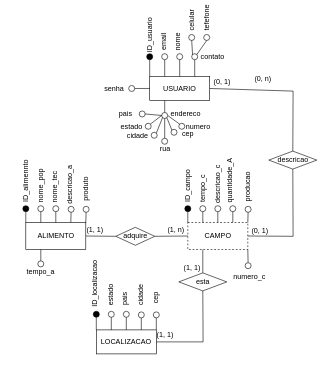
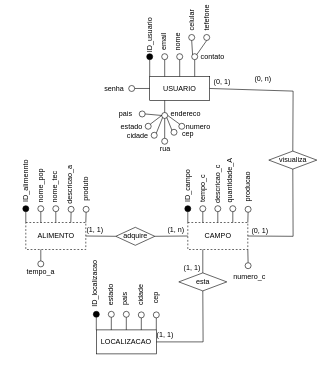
- <mxCell id="6" value="descricao" style="rhombus;whiteSpace=wrap;html=1;" parent="1" vertex="1"><mxGeometry x="447.5" y="251" width="80" height="30" as="geometry" /></mxCell>
+ <mxCell id="6" value="visualiza" style="rhombus;whiteSpace=wrap;html=1;" parent="1" vertex="1"><mxGeometry x="447.5" y="251" width="80" height="30" as="geometry" /></mxCell>
- <mxCell id="4" value="ALIMENTO" style="rounded=0;whiteSpace=wrap;html=1;" parent="1" vertex="1"><mxGeometry x="42.5" y="370" width="100" height="45" as="geometry" /></mxCell>
+ <mxCell id="4" value="ALIMENTO" style="rounded=0;whiteSpace=wrap;html=1;dashed=1;" parent="1" vertex="1"><mxGeometry x="42.5" y="370" width="100" height="45" as="geometry" /></mxCell>
